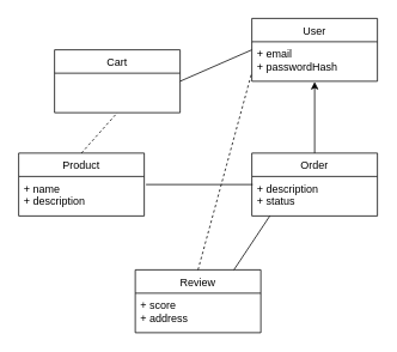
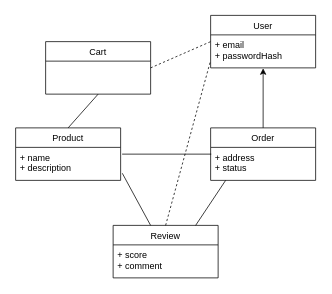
- <mxCell id="2" value="" style="endArrow=none;html=1;exitX=1;exitY=0.5;exitDx=0;exitDy=0;entryX=0;entryY=0.205;entryDx=0;entryDy=0;entryPerimeter=0;" edge="1" parent="1" source="9" target="17"><mxGeometry width="50" height="50" relative="1" as="geometry"><mxPoint x="100" y="30" as="sourcePoint" /><mxPoint x="90" y="-50" as="targetPoint" /></mxGeometry></mxCell>
+ <mxCell id="2" value="" style="endArrow=none;html=1;exitX=1;exitY=0.5;exitDx=0;exitDy=0;entryX=0;entryY=0.205;entryDx=0;entryDy=0;entryPerimeter=0;dashed=1;" edge="1" parent="1" source="9" target="17"><mxGeometry width="50" height="50" relative="1" as="geometry"><mxPoint x="100" y="30" as="sourcePoint" /><mxPoint x="90" y="-50" as="targetPoint" /></mxGeometry></mxCell>
- <mxCell id="3" value="" style="endArrow=none;html=1;entryX=0.5;entryY=1;entryDx=0;entryDy=0;exitX=0.5;exitY=0;exitDx=0;exitDy=0;dashed=1;" edge="1" parent="1" source="10" target="9"><mxGeometry width="50" height="50" relative="1" as="geometry"><mxPoint x="70" y="160" as="sourcePoint" /><mxPoint x="120" y="110" as="targetPoint" /></mxGeometry></mxCell>
+ <mxCell id="3" value="" style="endArrow=none;html=1;entryX=0.5;entryY=1;entryDx=0;entryDy=0;exitX=0.5;exitY=0;exitDx=0;exitDy=0;" edge="1" parent="1" source="10" target="9"><mxGeometry width="50" height="50" relative="1" as="geometry"><mxPoint x="70" y="160" as="sourcePoint" /><mxPoint x="120" y="110" as="targetPoint" /></mxGeometry></mxCell>
- <mxCell id="13" value="+ description&#10;+ status" style="text;strokeColor=none;fillColor=none;align=left;verticalAlign=top;spacingLeft=4;spacingRight=4;overflow=hidden;rotatable=0;points=[[0,0.5],[1,0.5]];portConstraint=eastwest;" vertex="1" parent="12"><mxGeometry y="26" width="140" height="44" as="geometry" /></mxCell>
+ <mxCell id="13" value="+ address&#10;+ status" style="text;strokeColor=none;fillColor=none;align=left;verticalAlign=top;spacingLeft=4;spacingRight=4;overflow=hidden;rotatable=0;points=[[0,0.5],[1,0.5]];portConstraint=eastwest;" vertex="1" parent="12"><mxGeometry y="26" width="140" height="44" as="geometry" /></mxCell>
+ <mxCell id="7" value="" style="endArrow=none;html=1;exitX=0.357;exitY=0;exitDx=0;exitDy=0;exitPerimeter=0;entryX=1.016;entryY=0.785;entryDx=0;entryDy=0;entryPerimeter=0;" edge="1" parent="1" source="14" target="11"><mxGeometry width="50" height="50" relative="1" as="geometry"><mxPoint x="170" y="290" as="sourcePoint" /><mxPoint x="220" y="240" as="targetPoint" /></mxGeometry></mxCell>
- <mxCell id="15" value="+ score&#10;+ address" style="text;strokeColor=none;fillColor=none;align=left;verticalAlign=top;spacingLeft=4;spacingRight=4;overflow=hidden;rotatable=0;points=[[0,0.5],[1,0.5]];portConstraint=eastwest;" vertex="1" parent="14"><mxGeometry y="26" width="140" height="44" as="geometry" /></mxCell>
+ <mxCell id="15" value="+ score&#10;+ comment" style="text;strokeColor=none;fillColor=none;align=left;verticalAlign=top;spacingLeft=4;spacingRight=4;overflow=hidden;rotatable=0;points=[[0,0.5],[1,0.5]];portConstraint=eastwest;" vertex="1" parent="14"><mxGeometry y="26" width="140" height="44" as="geometry" /></mxCell>
